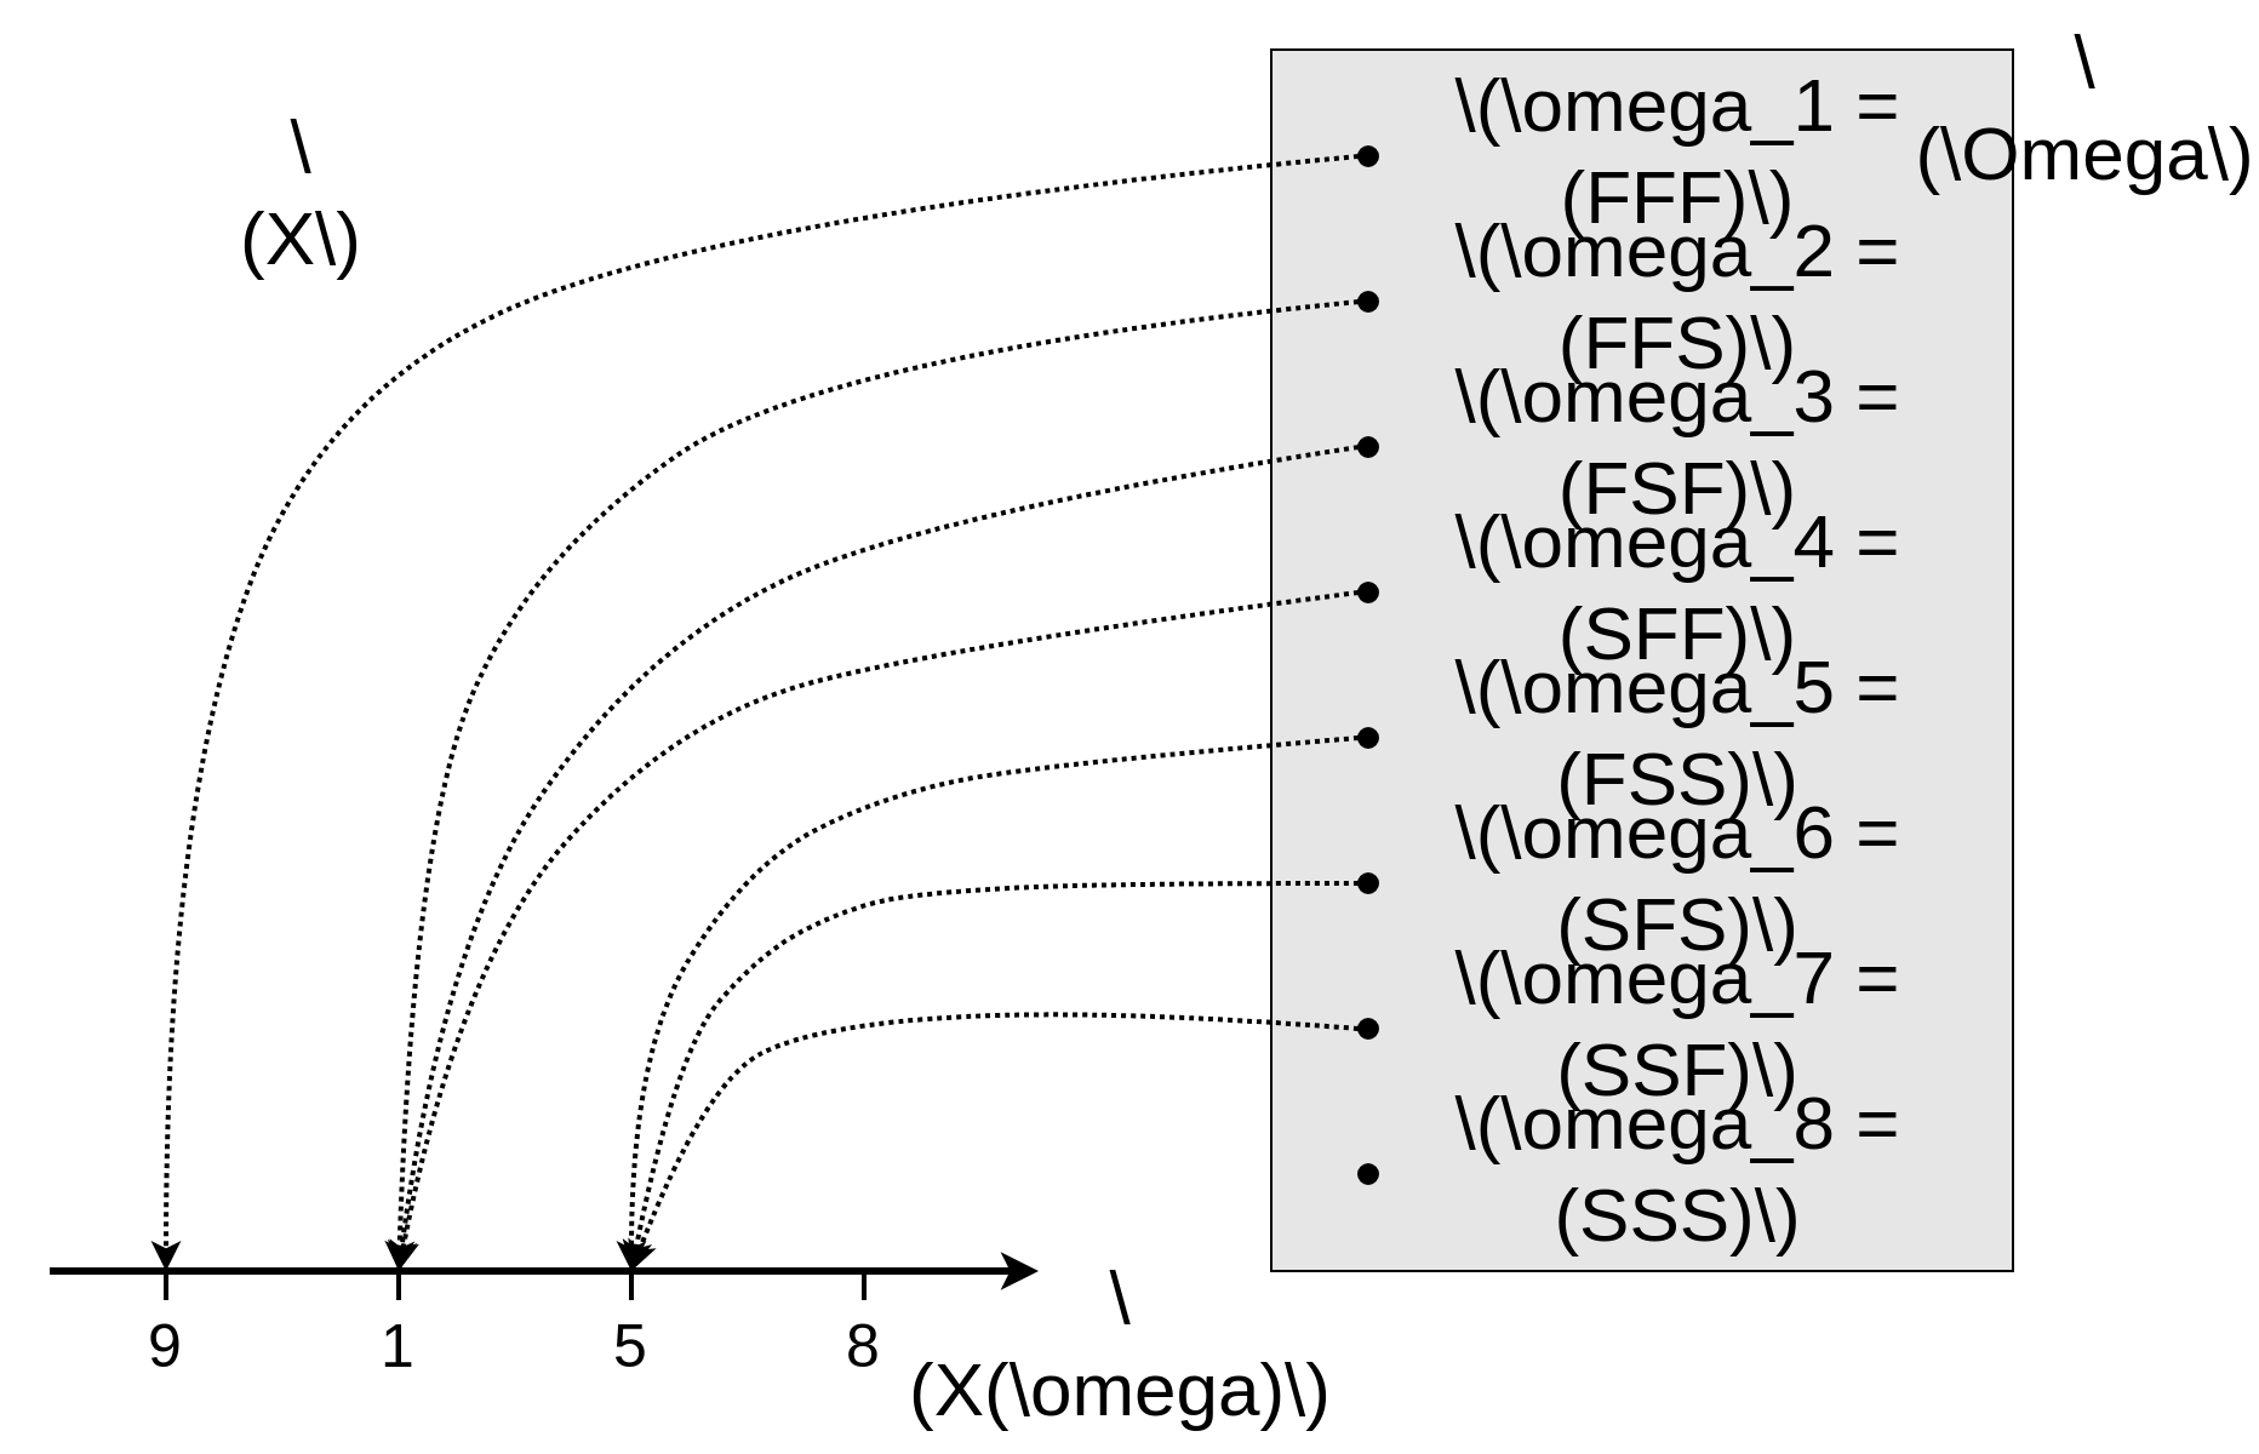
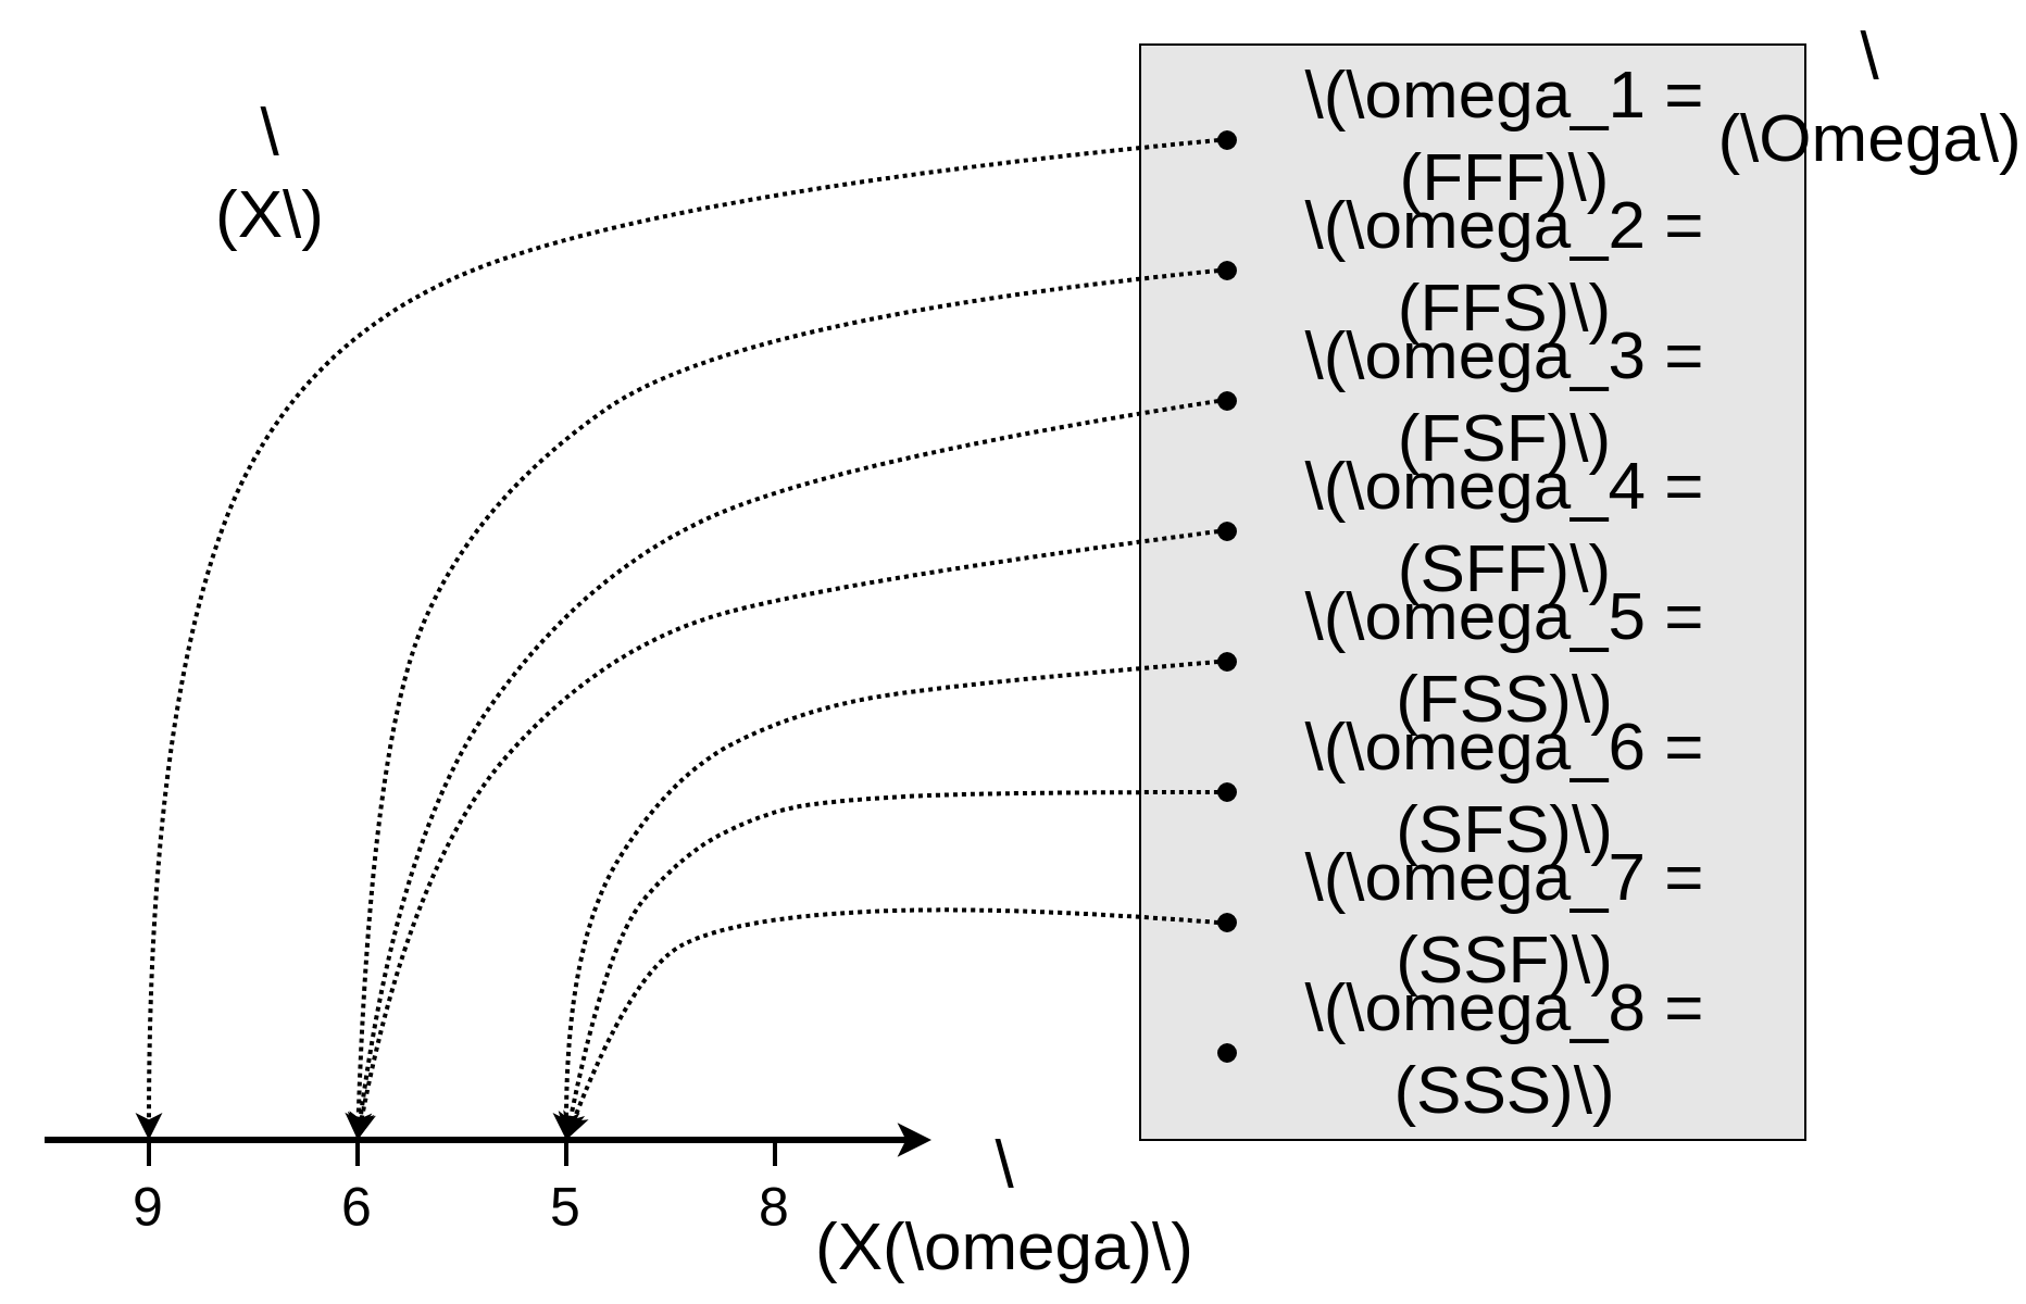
- <mxCell id="26" value="1" style="text;html=1;align=center;verticalAlign=middle;whiteSpace=wrap;rounded=0;fontSize=25;" parent="1" vertex="1"><mxGeometry x="134" y="530" width="60" height="48" as="geometry" /></mxCell>
+ <mxCell id="26" value="6" style="text;html=1;align=center;verticalAlign=middle;whiteSpace=wrap;rounded=0;fontSize=25;" parent="1" vertex="1"><mxGeometry x="134" y="530" width="60" height="48" as="geometry" /></mxCell>
